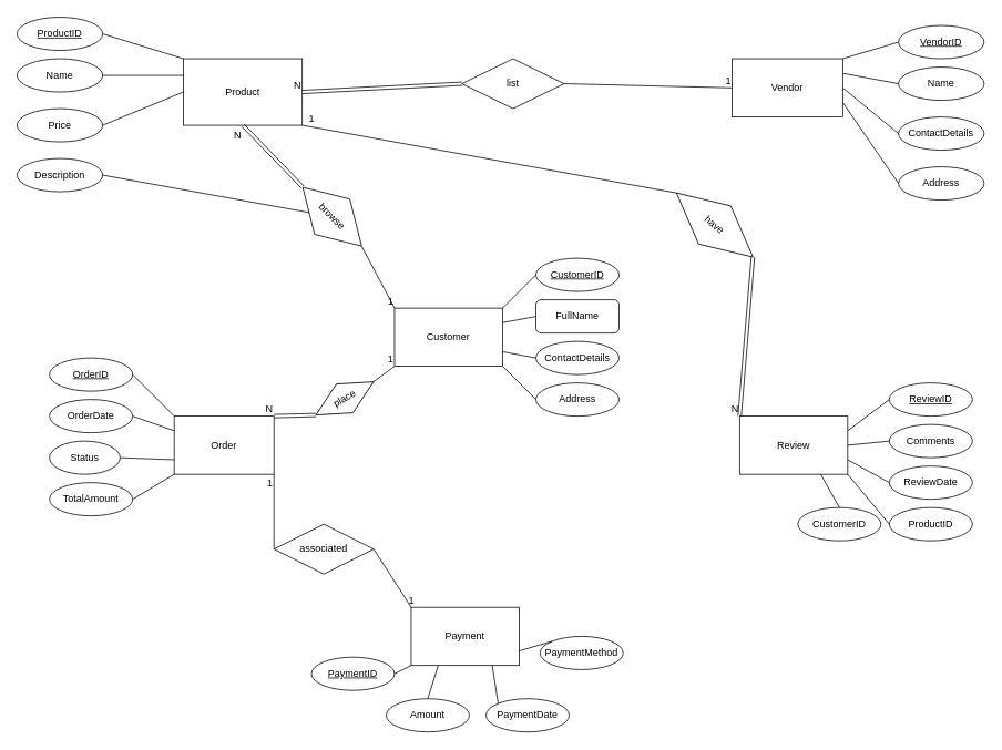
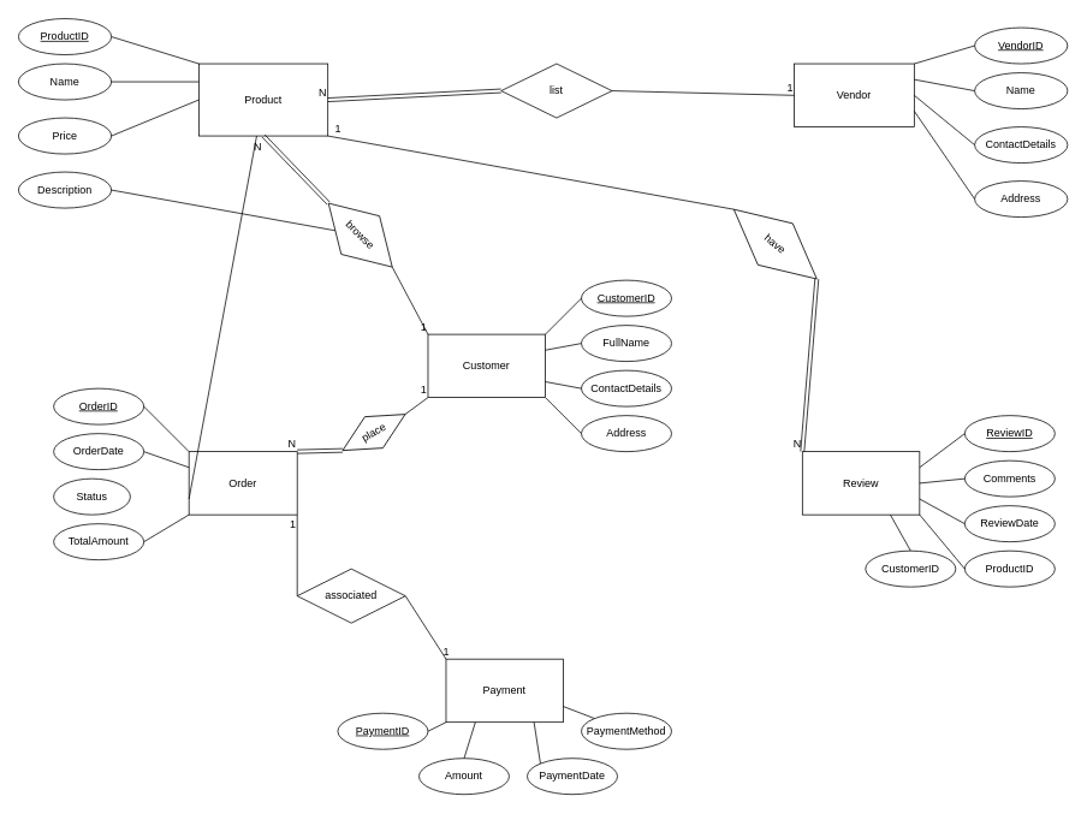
- <mxCell id="25" value="FullName" style="whiteSpace=wrap;html=1;align=center;rounded=1;" vertex="1" parent="1"><mxGeometry x="644" y="360" width="100" height="40" as="geometry" /></mxCell>
+ <mxCell id="25" value="FullName" style="ellipse;whiteSpace=wrap;html=1;align=center;" vertex="1" parent="1"><mxGeometry x="644" y="360" width="100" height="40" as="geometry" /></mxCell>
- <mxCell id="38" value="" style="endArrow=none;html=1;rounded=0;entryX=1;entryY=0.5;entryDx=0;entryDy=0;exitX=0;exitY=0.75;exitDx=0;exitDy=0;" edge="1" parent="1" source="5" target="34"><mxGeometry relative="1" as="geometry"><mxPoint x="309" y="540" as="sourcePoint" /><mxPoint x="469" y="540" as="targetPoint" /></mxGeometry></mxCell>
+ <mxCell id="38" value="" style="endArrow=none;html=1;rounded=0;exitX=0;exitY=0.75;exitDx=0;exitDy=0;" edge="1" parent="1" source="5" target="2"><mxGeometry relative="1" as="geometry"><mxPoint x="309" y="540" as="sourcePoint" /><mxPoint x="469" y="540" as="targetPoint" /></mxGeometry></mxCell>
- <mxCell id="43" value="PaymentMethod " style="ellipse;whiteSpace=wrap;html=1;align=center;" vertex="1" parent="1"><mxGeometry x="649" y="765" width="100" height="40" as="geometry" /></mxCell>
+ <mxCell id="43" value="PaymentMethod " style="ellipse;whiteSpace=wrap;html=1;align=center;" vertex="1" parent="1"><mxGeometry x="644" y="790" width="100" height="40" as="geometry" /></mxCell>
